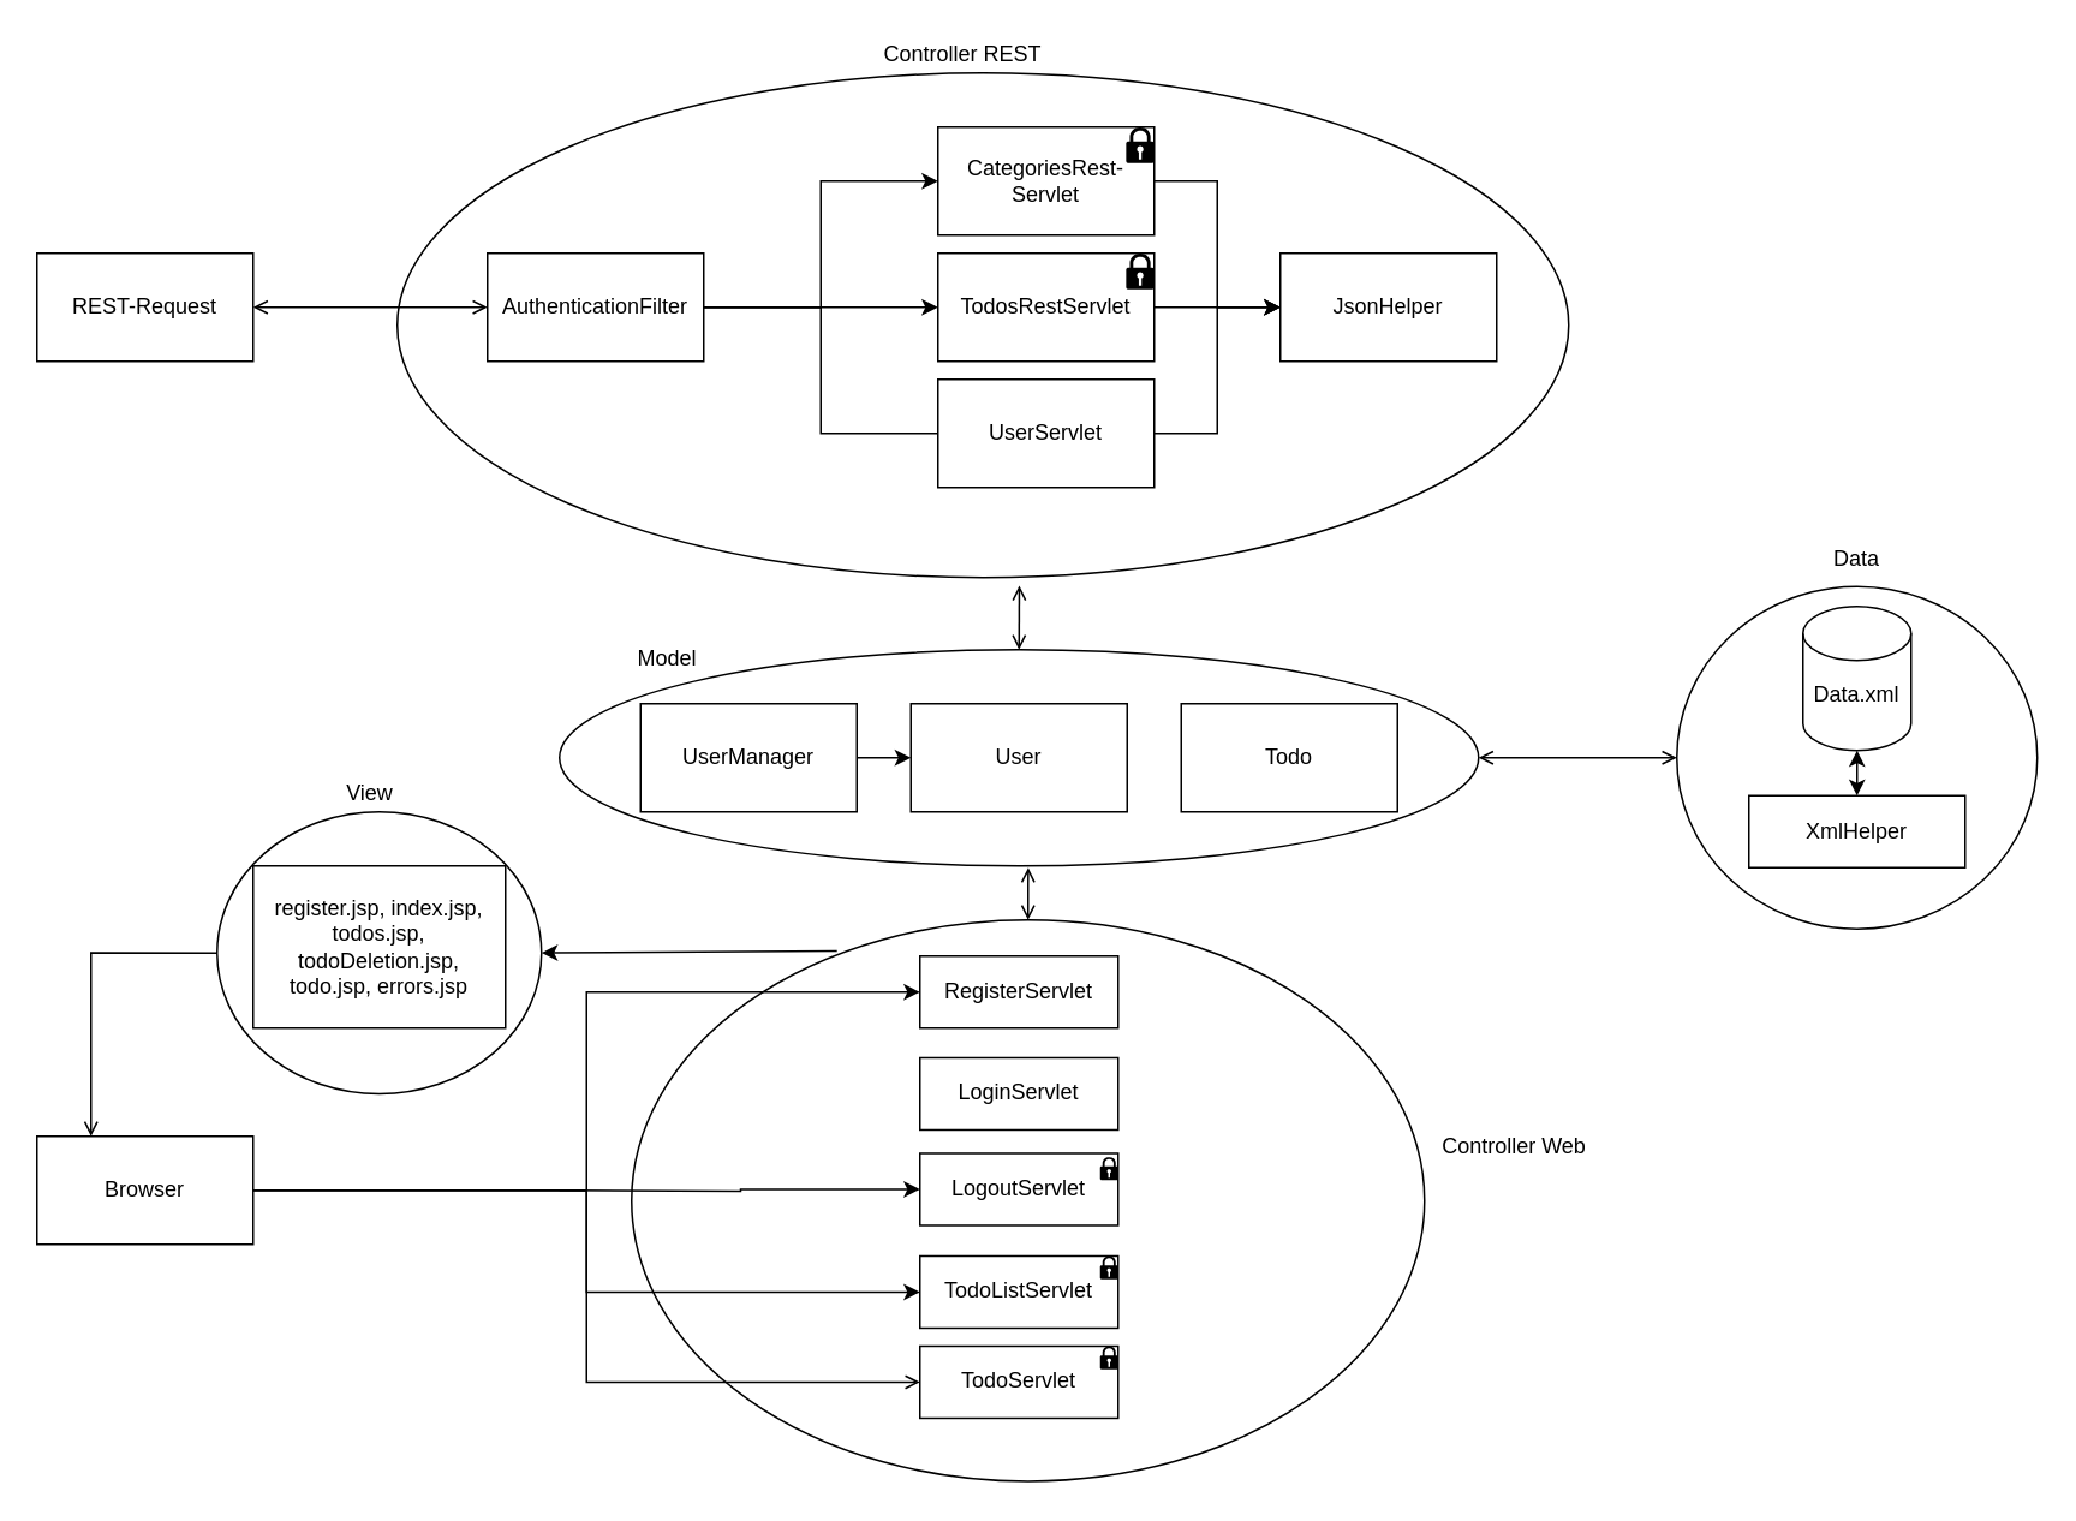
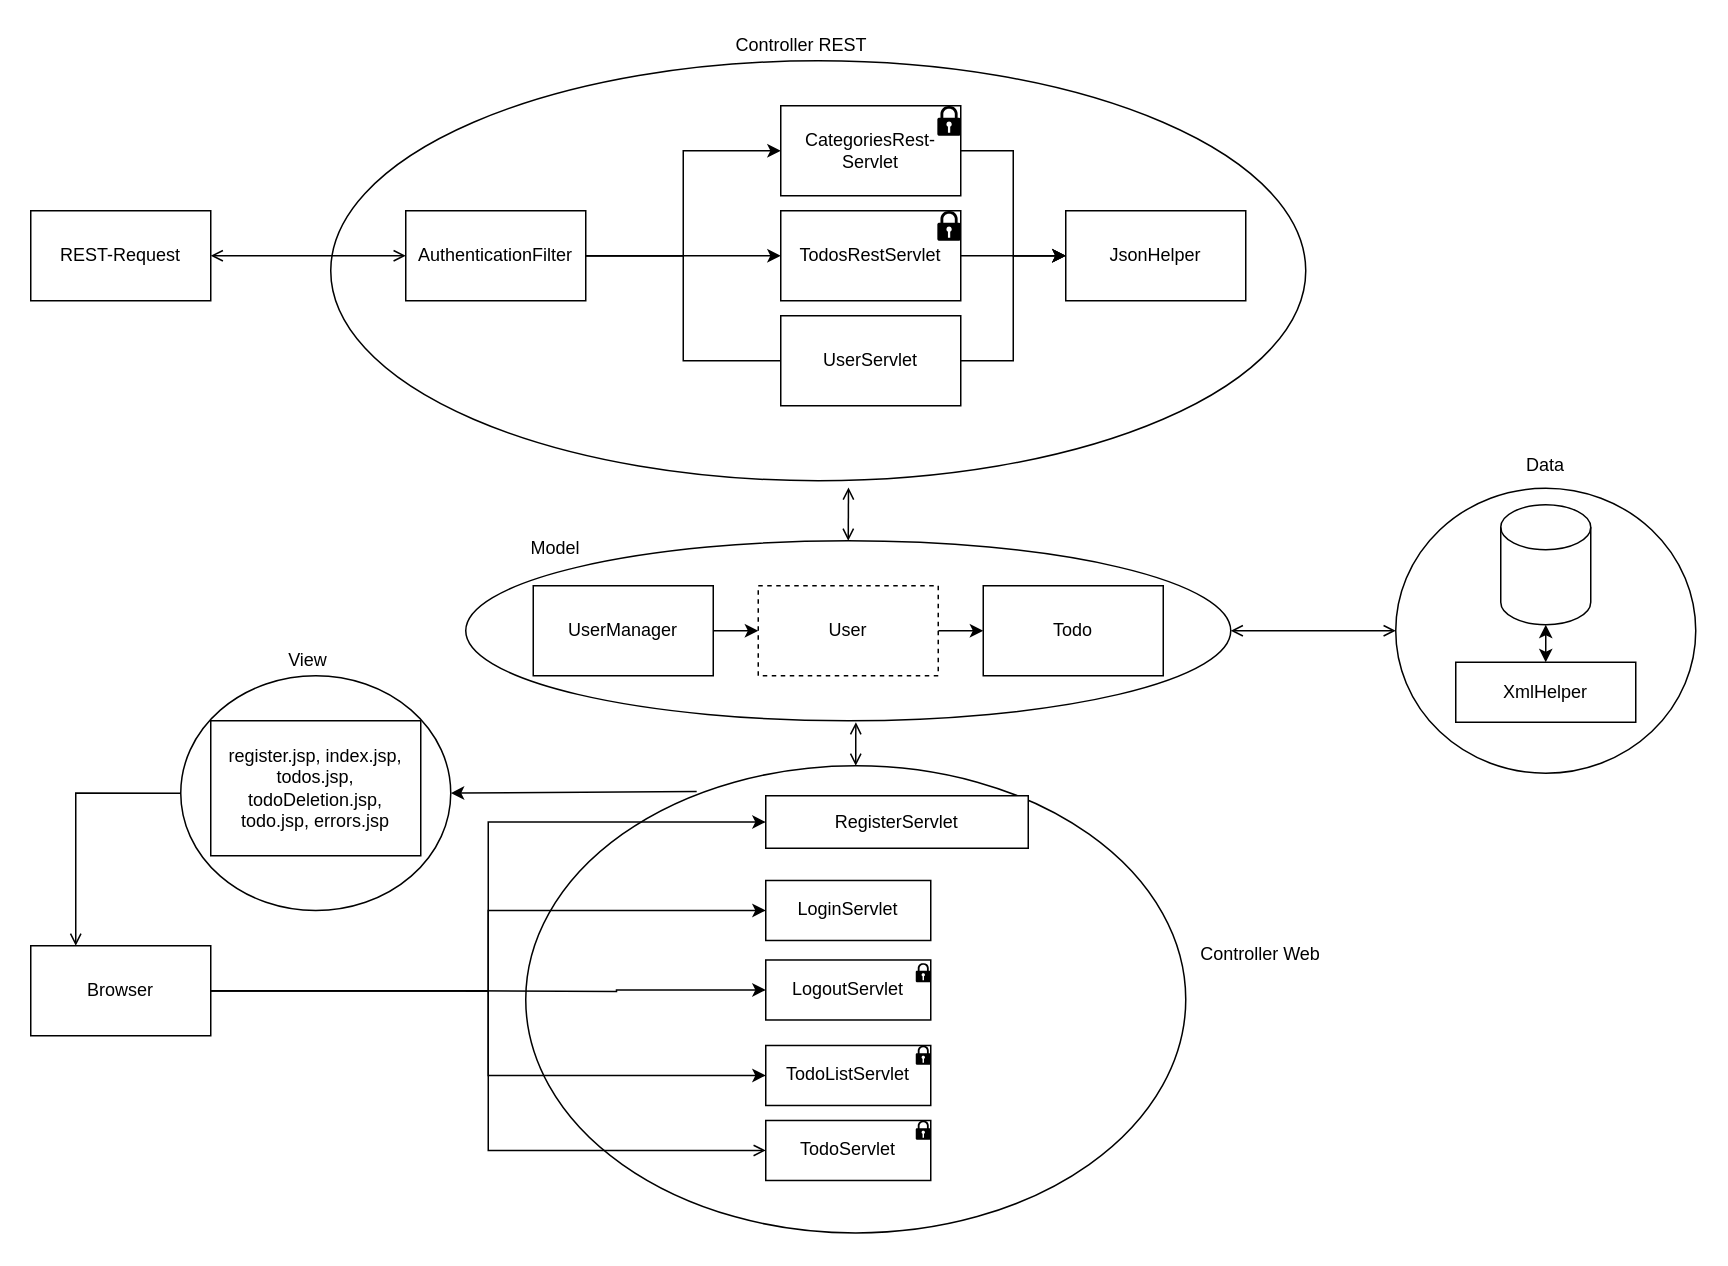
- <mxCell id="45" value="Data.xml" style="text;html=1;strokeColor=none;fillColor=none;align=center;verticalAlign=middle;whiteSpace=wrap;rounded=0;" vertex="1" parent="1"><mxGeometry x="1010" y="375" width="40" height="20" as="geometry" /></mxCell>
- <mxCell id="31" value="User" style="rounded=0;whiteSpace=wrap;html=1;" vertex="1" parent="1"><mxGeometry x="505" y="390" width="120" height="60" as="geometry" /></mxCell>
+ <mxCell id="31" value="User" style="rounded=0;whiteSpace=wrap;html=1;dashed=1;" vertex="1" parent="1"><mxGeometry x="505" y="390" width="120" height="60" as="geometry" /></mxCell>
+ <mxCell id="30" style="edgeStyle=orthogonalEdgeStyle;rounded=0;orthogonalLoop=1;jettySize=auto;html=1;shadow=0;" edge="1" parent="1" source="31" target="32"><mxGeometry relative="1" as="geometry" /></mxCell>
- <mxCell id="37" value="RegisterServlet" style="rounded=0;whiteSpace=wrap;html=1;" vertex="1" parent="1"><mxGeometry x="510" y="530" width="110" height="40" as="geometry" /></mxCell>
+ <mxCell id="37" value="RegisterServlet" style="rounded=0;whiteSpace=wrap;html=1;" vertex="1" parent="1"><mxGeometry x="510" y="530" width="175" height="35" as="geometry" /></mxCell>
+ <mxCell id="10" style="edgeStyle=orthogonalEdgeStyle;rounded=0;orthogonalLoop=1;jettySize=auto;html=1;entryX=0;entryY=0.5;entryDx=0;entryDy=0;shadow=0;exitX=1;exitY=0.5;exitDx=0;exitDy=0;" edge="1" parent="1" source="14" target="38"><mxGeometry relative="1" as="geometry"><mxPoint x="310" y="660" as="sourcePoint" /></mxGeometry></mxCell>
